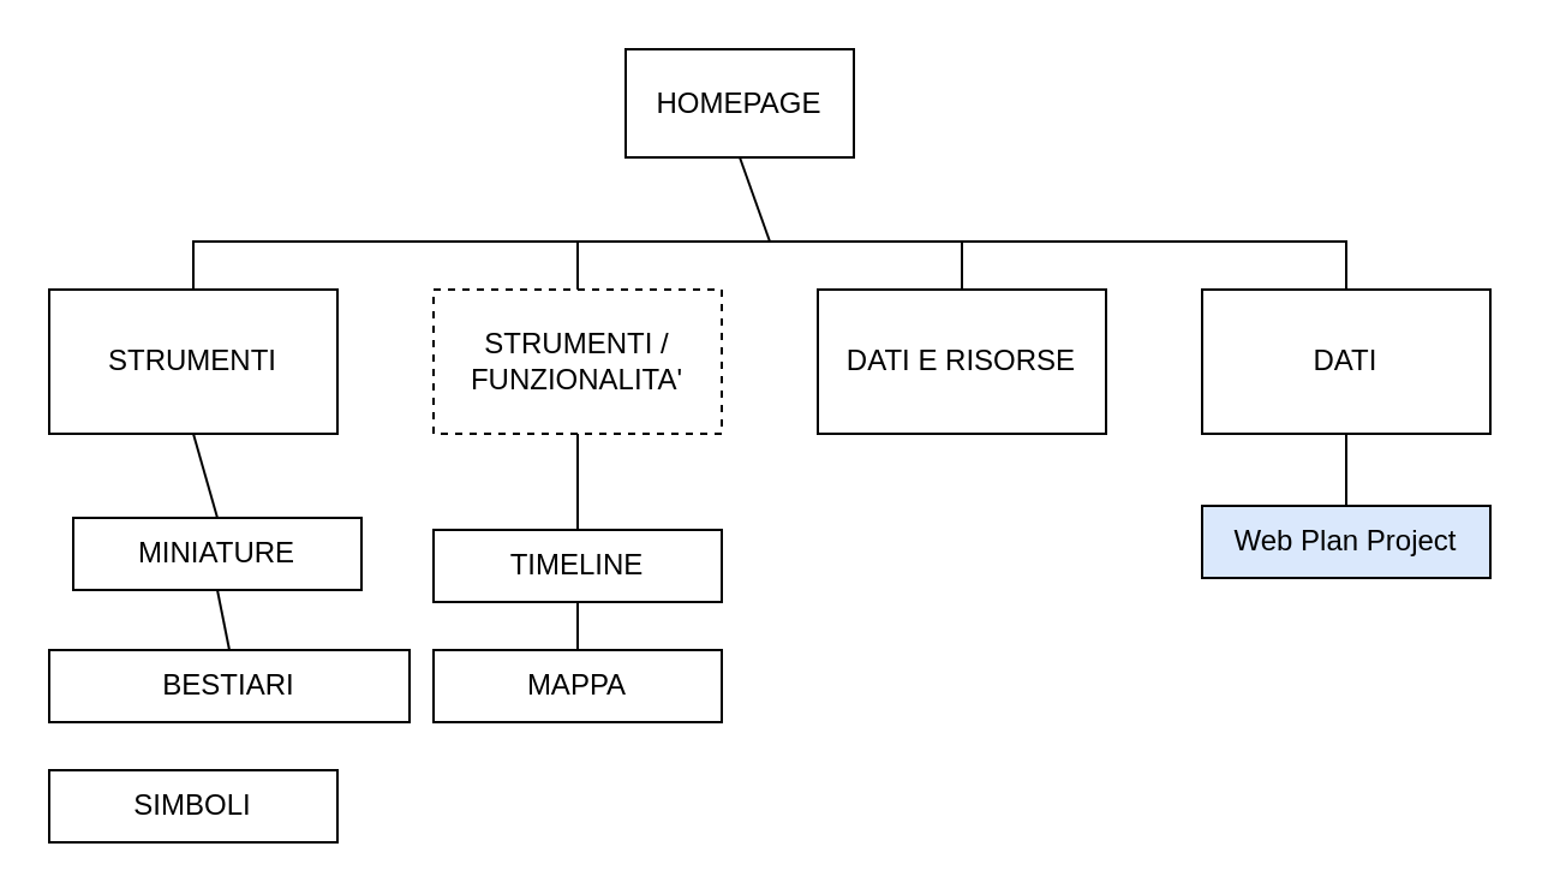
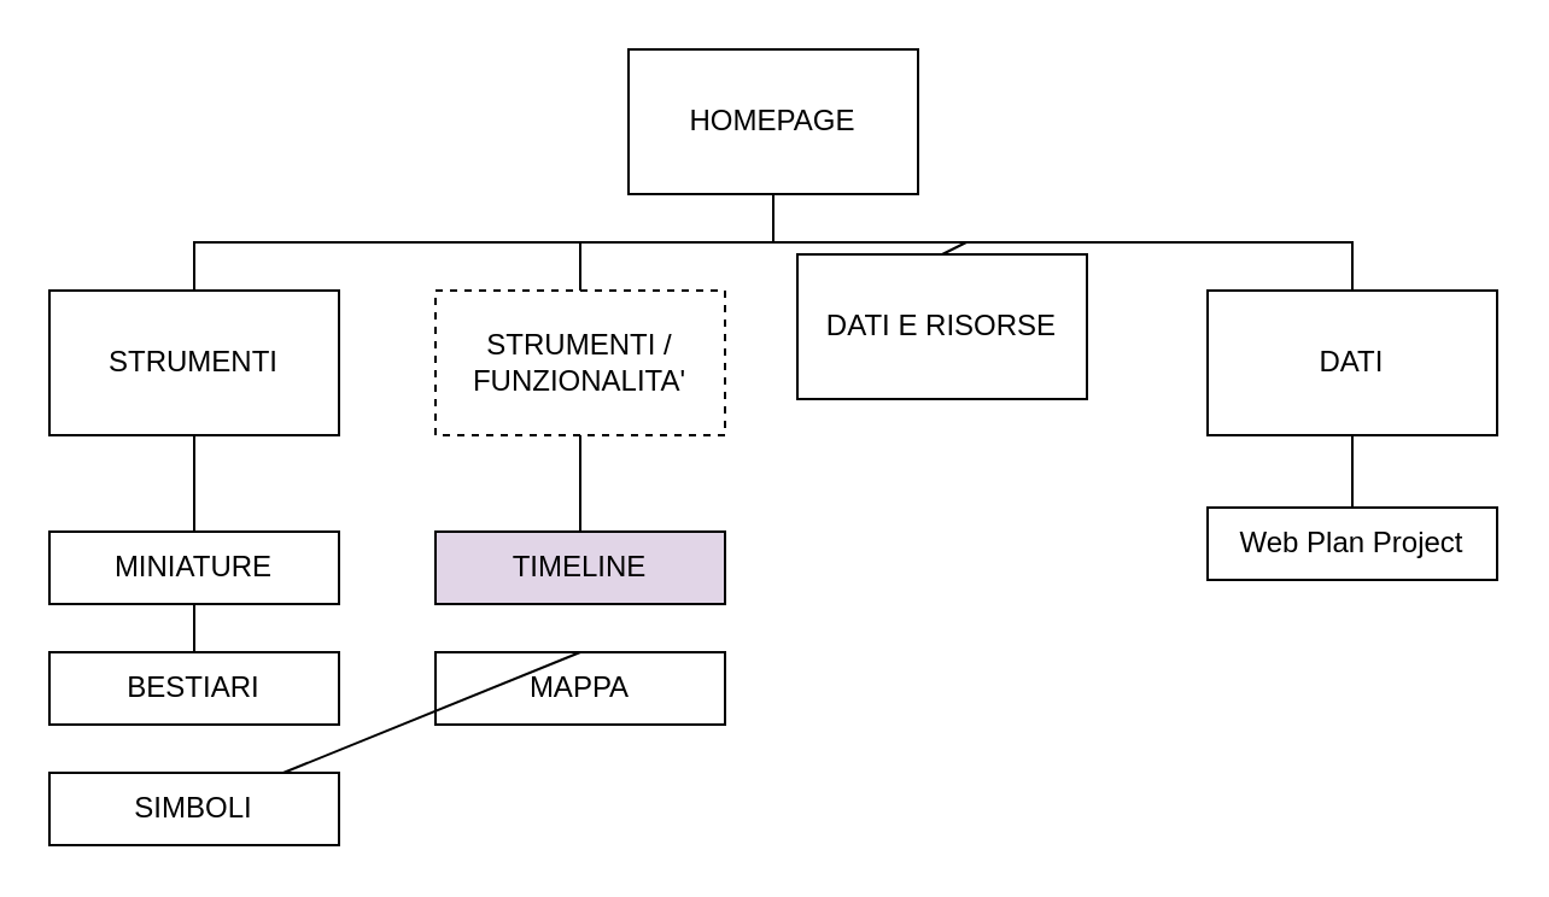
- <mxCell id="2" value="HOMEPAGE" style="rounded=0;whiteSpace=wrap;html=1;" parent="1" vertex="1"><mxGeometry x="260" y="20" width="95" height="45" as="geometry" /></mxCell>
+ <mxCell id="2" value="HOMEPAGE" style="rounded=0;whiteSpace=wrap;html=1;" parent="1" vertex="1"><mxGeometry x="260" y="20" width="120" height="60" as="geometry" /></mxCell>
- <mxCell id="5" value="DATI E RISORSE" style="rounded=0;whiteSpace=wrap;html=1;" parent="1" vertex="1"><mxGeometry x="340" y="120" width="120" height="60" as="geometry" /></mxCell>
+ <mxCell id="5" value="DATI E RISORSE" style="rounded=0;whiteSpace=wrap;html=1;" parent="1" vertex="1"><mxGeometry x="330" y="105" width="120" height="60" as="geometry" /></mxCell>
- <mxCell id="23" value="Web Plan Project" style="rounded=0;whiteSpace=wrap;html=1;fillColor=#dae8fc;" parent="1" vertex="1"><mxGeometry x="500" y="210" width="120" height="30" as="geometry" /></mxCell>
+ <mxCell id="23" value="Web Plan Project" style="rounded=0;whiteSpace=wrap;html=1;" parent="1" vertex="1"><mxGeometry x="500" y="210" width="120" height="30" as="geometry" /></mxCell>
- <mxCell id="12" value="MINIATURE" style="rounded=0;whiteSpace=wrap;html=1;" parent="1" vertex="1"><mxGeometry x="30" y="215" width="120" height="30" as="geometry" /></mxCell>
+ <mxCell id="12" value="MINIATURE" style="rounded=0;whiteSpace=wrap;html=1;" parent="1" vertex="1"><mxGeometry x="20" y="220" width="120" height="30" as="geometry" /></mxCell>
- <mxCell id="15" value="TIMELINE" style="rounded=0;whiteSpace=wrap;html=1;" parent="1" vertex="1"><mxGeometry x="180" y="220" width="120" height="30" as="geometry" /></mxCell>
+ <mxCell id="15" value="TIMELINE" style="rounded=0;whiteSpace=wrap;html=1;fillColor=#e1d5e7;" parent="1" vertex="1"><mxGeometry x="180" y="220" width="120" height="30" as="geometry" /></mxCell>
- <mxCell id="20" value="" style="endArrow=none;html=1;rounded=0;exitX=0.5;exitY=0;exitDx=0;exitDy=0;entryX=0.5;entryY=1;entryDx=0;entryDy=0;" parent="1" source="16" target="15" edge="1"><mxGeometry width="50" height="50" relative="1" as="geometry"><mxPoint x="110" y="300" as="sourcePoint" /><mxPoint x="110" y="280" as="targetPoint" /></mxGeometry></mxCell>
+ <mxCell id="20" value="" style="endArrow=none;html=1;rounded=0;exitX=0.5;exitY=0;exitDx=0;exitDy=0;" parent="1" source="16" target="14" edge="1"><mxGeometry width="50" height="50" relative="1" as="geometry"><mxPoint x="110" y="300" as="sourcePoint" /><mxPoint x="110" y="280" as="targetPoint" /></mxGeometry></mxCell>
- <mxCell id="13" value="BESTIARI" style="rounded=0;whiteSpace=wrap;html=1;" parent="1" vertex="1"><mxGeometry x="20" y="270" width="150" height="30" as="geometry" /></mxCell>
+ <mxCell id="13" value="BESTIARI" style="rounded=0;whiteSpace=wrap;html=1;" parent="1" vertex="1"><mxGeometry x="20" y="270" width="120" height="30" as="geometry" /></mxCell>
